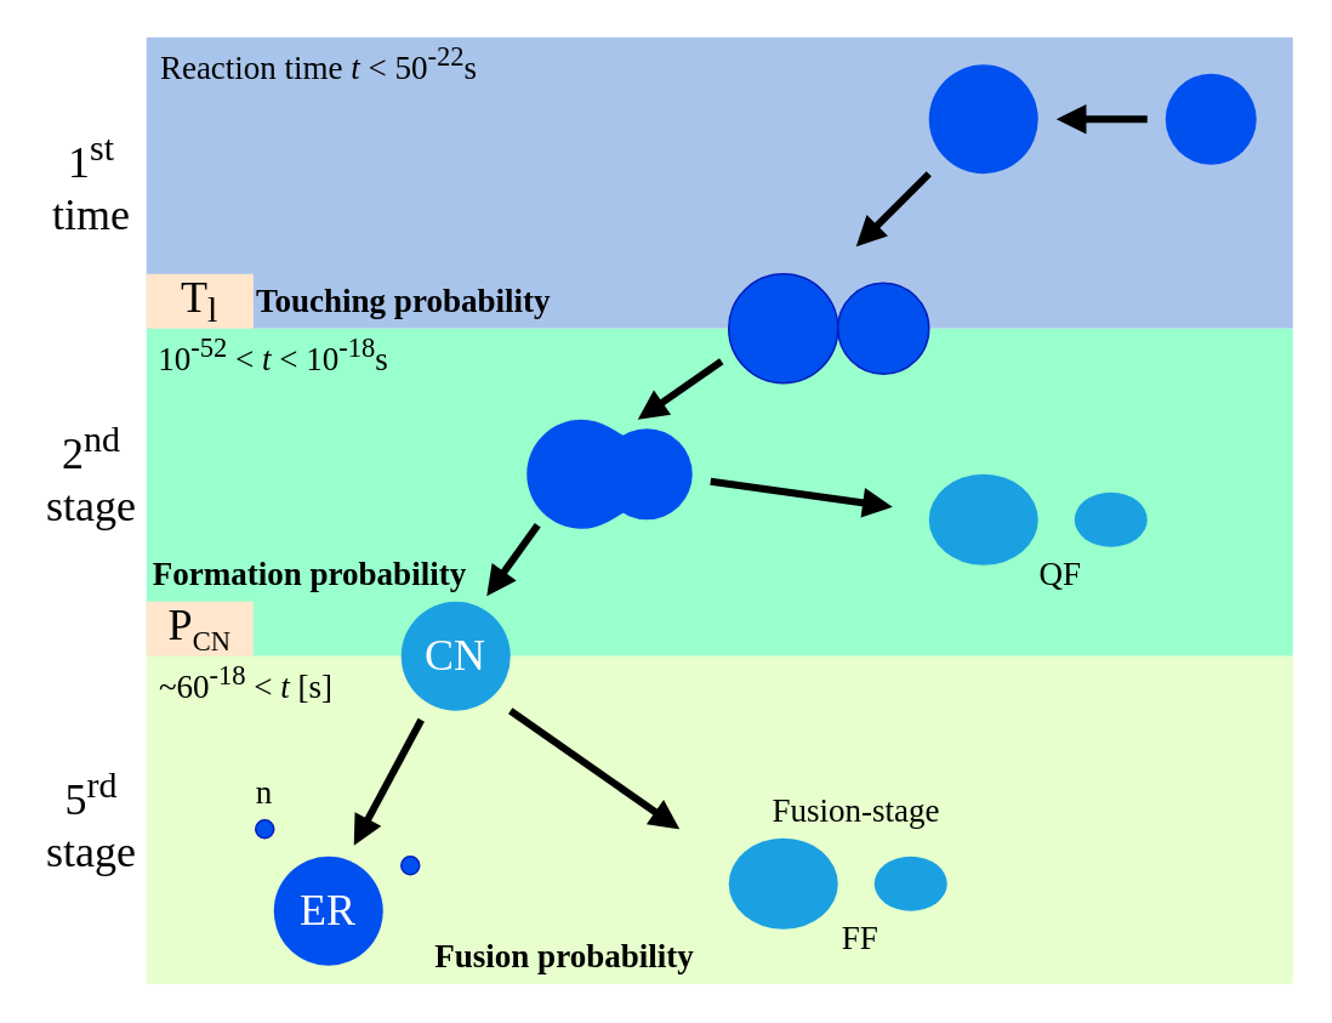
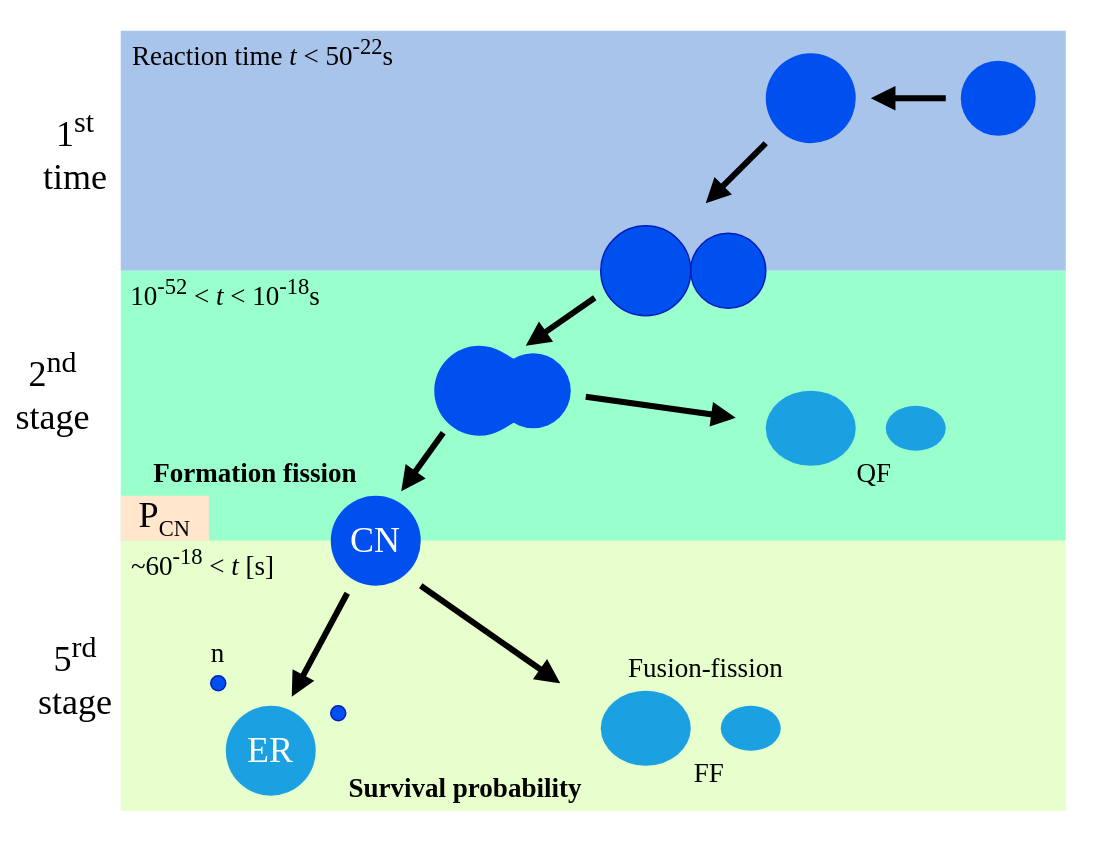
- <mxCell id="34" value="&lt;font style=&quot;&quot;&gt;T&lt;sub style=&quot;&quot;&gt;&lt;font style=&quot;font-size: 20px;&quot;&gt;l&lt;/font&gt;&lt;/sub&gt;&lt;/font&gt;" style="text;html=1;strokeColor=none;fillColor=#FFE6CC;align=center;verticalAlign=middle;whiteSpace=wrap;rounded=0;fontSize=24;fontFamily=Times New Roman;fontColor=#000000;" parent="1" vertex="1"><mxGeometry x="80" y="150" width="58.75" height="30" as="geometry" /></mxCell>
- <mxCell id="35" value="&lt;font style=&quot;font-size: 18px;&quot;&gt;Touching probability&lt;/font&gt;" style="text;html=1;strokeColor=none;fillColor=none;align=center;verticalAlign=middle;whiteSpace=wrap;rounded=0;fontSize=18;fontFamily=Times New Roman;fontColor=#000000;fontStyle=1" parent="1" vertex="1"><mxGeometry x="138.75" y="150" width="165" height="30" as="geometry" /></mxCell>
- <mxCell id="5" value="&lt;font style=&quot;font-size: 24px;&quot;&gt;2&lt;sup&gt;nd&lt;/sup&gt; stage&lt;/font&gt;" style="text;html=1;strokeColor=none;fillColor=none;align=center;verticalAlign=middle;whiteSpace=wrap;rounded=0;fontSize=24;fontFamily=Times New Roman;fontColor=#000000;" parent="1" vertex="1"><mxGeometry x="20" y="245" width="60" height="30" as="geometry" /></mxCell>
+ <mxCell id="5" value="&lt;font style=&quot;font-size: 24px;&quot;&gt;2&lt;sup&gt;nd&lt;/sup&gt; stage&lt;/font&gt;" style="text;html=1;strokeColor=none;fillColor=none;align=center;verticalAlign=middle;whiteSpace=wrap;rounded=0;fontSize=24;fontFamily=Times New Roman;fontColor=#000000;" parent="1" vertex="1"><mxGeometry x="5" y="245" width="60" height="30" as="geometry" /></mxCell>
- <mxCell id="36" value="&lt;font style=&quot;font-size: 18px;&quot;&gt;Formation probability&lt;/font&gt;" style="text;html=1;strokeColor=none;fillColor=none;align=center;verticalAlign=middle;whiteSpace=wrap;rounded=0;fontSize=18;fontFamily=Times New Roman;fontColor=#000000;fontStyle=1" parent="1" vertex="1"><mxGeometry x="80" y="300" width="180" height="30" as="geometry" /></mxCell>
+ <mxCell id="36" value="&lt;font style=&quot;font-size: 18px;&quot;&gt;Formation fission&lt;/font&gt;" style="text;html=1;strokeColor=none;fillColor=none;align=center;verticalAlign=middle;whiteSpace=wrap;rounded=0;fontSize=18;fontFamily=Times New Roman;fontColor=#000000;fontStyle=1" parent="1" vertex="1"><mxGeometry x="80" y="300" width="180" height="30" as="geometry" /></mxCell>
- <mxCell id="21" value="&lt;font style=&quot;font-size: 24px;&quot; face=&quot;Times New Roman&quot;&gt;CN&lt;/font&gt;" style="ellipse;whiteSpace=wrap;html=1;aspect=fixed;strokeColor=none;fillColor=#1ba1e2;fontColor=#ffffff;" parent="1" vertex="1"><mxGeometry x="220" y="330" width="60" height="60" as="geometry" /></mxCell>
+ <mxCell id="21" value="&lt;font style=&quot;font-size: 24px;&quot; face=&quot;Times New Roman&quot;&gt;CN&lt;/font&gt;" style="ellipse;whiteSpace=wrap;html=1;aspect=fixed;strokeColor=none;fillColor=#0050ef;fontColor=#ffffff;" parent="1" vertex="1"><mxGeometry x="220" y="330" width="60" height="60" as="geometry" /></mxCell>
- <mxCell id="28" value="&lt;font style=&quot;font-size: 18px;&quot;&gt;Fusion-stage&amp;nbsp;&lt;/font&gt;" style="text;html=1;strokeColor=none;fillColor=none;align=center;verticalAlign=middle;whiteSpace=wrap;rounded=0;fontSize=18;fontFamily=Times New Roman;fontColor=#000000;" parent="1" vertex="1"><mxGeometry x="390" y="430" width="165" height="30" as="geometry" /></mxCell>
+ <mxCell id="28" value="&lt;font style=&quot;font-size: 18px;&quot;&gt;Fusion-fission&amp;nbsp;&lt;/font&gt;" style="text;html=1;strokeColor=none;fillColor=none;align=center;verticalAlign=middle;whiteSpace=wrap;rounded=0;fontSize=18;fontFamily=Times New Roman;fontColor=#000000;" parent="1" vertex="1"><mxGeometry x="390" y="430" width="165" height="30" as="geometry" /></mxCell>
- <mxCell id="23" value="&lt;font style=&quot;font-size: 24px;&quot; face=&quot;Times New Roman&quot;&gt;ER&lt;/font&gt;" style="ellipse;whiteSpace=wrap;html=1;aspect=fixed;strokeColor=none;fillColor=#0050ef;fontColor=#ffffff;" parent="1" vertex="1"><mxGeometry x="150" y="470" width="60" height="60" as="geometry" /></mxCell>
+ <mxCell id="23" value="&lt;font style=&quot;font-size: 24px;&quot; face=&quot;Times New Roman&quot;&gt;ER&lt;/font&gt;" style="ellipse;whiteSpace=wrap;html=1;aspect=fixed;strokeColor=none;fillColor=#1ba1e2;fontColor=#ffffff;" parent="1" vertex="1"><mxGeometry x="150" y="470" width="60" height="60" as="geometry" /></mxCell>
- <mxCell id="37" value="&lt;font style=&quot;font-size: 18px;&quot;&gt;Fusion probability&lt;/font&gt;" style="text;html=1;strokeColor=none;fillColor=none;align=center;verticalAlign=middle;whiteSpace=wrap;rounded=0;fontSize=18;fontFamily=Times New Roman;fontColor=#000000;fontStyle=1" parent="1" vertex="1"><mxGeometry x="220" y="510" width="180" height="30" as="geometry" /></mxCell>
+ <mxCell id="37" value="&lt;font style=&quot;font-size: 18px;&quot;&gt;Survival probability&lt;/font&gt;" style="text;html=1;strokeColor=none;fillColor=none;align=center;verticalAlign=middle;whiteSpace=wrap;rounded=0;fontSize=18;fontFamily=Times New Roman;fontColor=#000000;fontStyle=1" parent="1" vertex="1"><mxGeometry x="220" y="510" width="180" height="30" as="geometry" /></mxCell>
